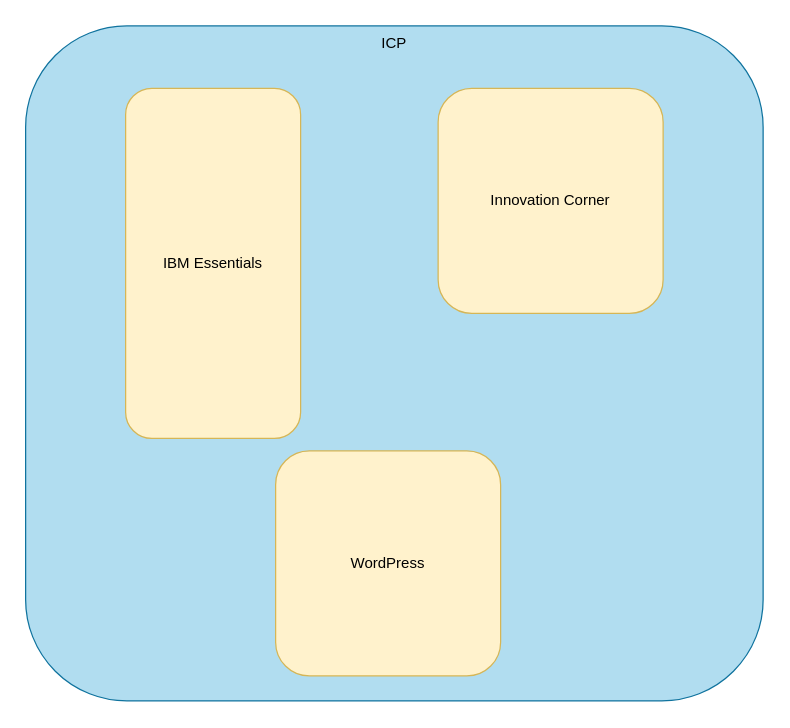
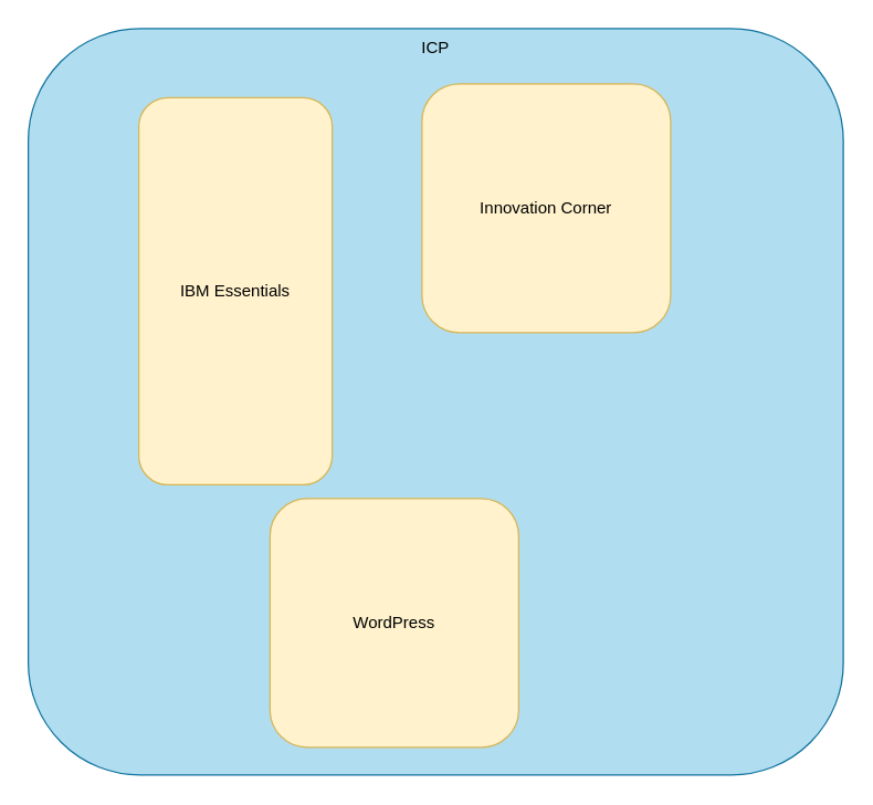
- <mxCell id="3" value="Innovation Corner" style="rounded=1;whiteSpace=wrap;html=1;verticalAlign=middle;fillColor=#fff2cc;strokeColor=#d6b656;" vertex="1" parent="1"><mxGeometry x="350" y="70" width="180" height="180" as="geometry" /></mxCell>
+ <mxCell id="3" value="Innovation Corner" style="rounded=1;whiteSpace=wrap;html=1;verticalAlign=middle;fillColor=#fff2cc;strokeColor=#d6b656;" vertex="1" parent="1"><mxGeometry x="305" y="60" width="180" height="180" as="geometry" /></mxCell>
- <mxCell id="5" value="WordPress" style="rounded=1;whiteSpace=wrap;html=1;verticalAlign=middle;fillColor=#fff2cc;strokeColor=#d6b656;" vertex="1" parent="1"><mxGeometry x="220" y="360" width="180" height="180" as="geometry" /></mxCell>
+ <mxCell id="5" value="WordPress" style="rounded=1;whiteSpace=wrap;html=1;verticalAlign=middle;fillColor=#fff2cc;strokeColor=#d6b656;" vertex="1" parent="1"><mxGeometry x="195" y="360" width="180" height="180" as="geometry" /></mxCell>
